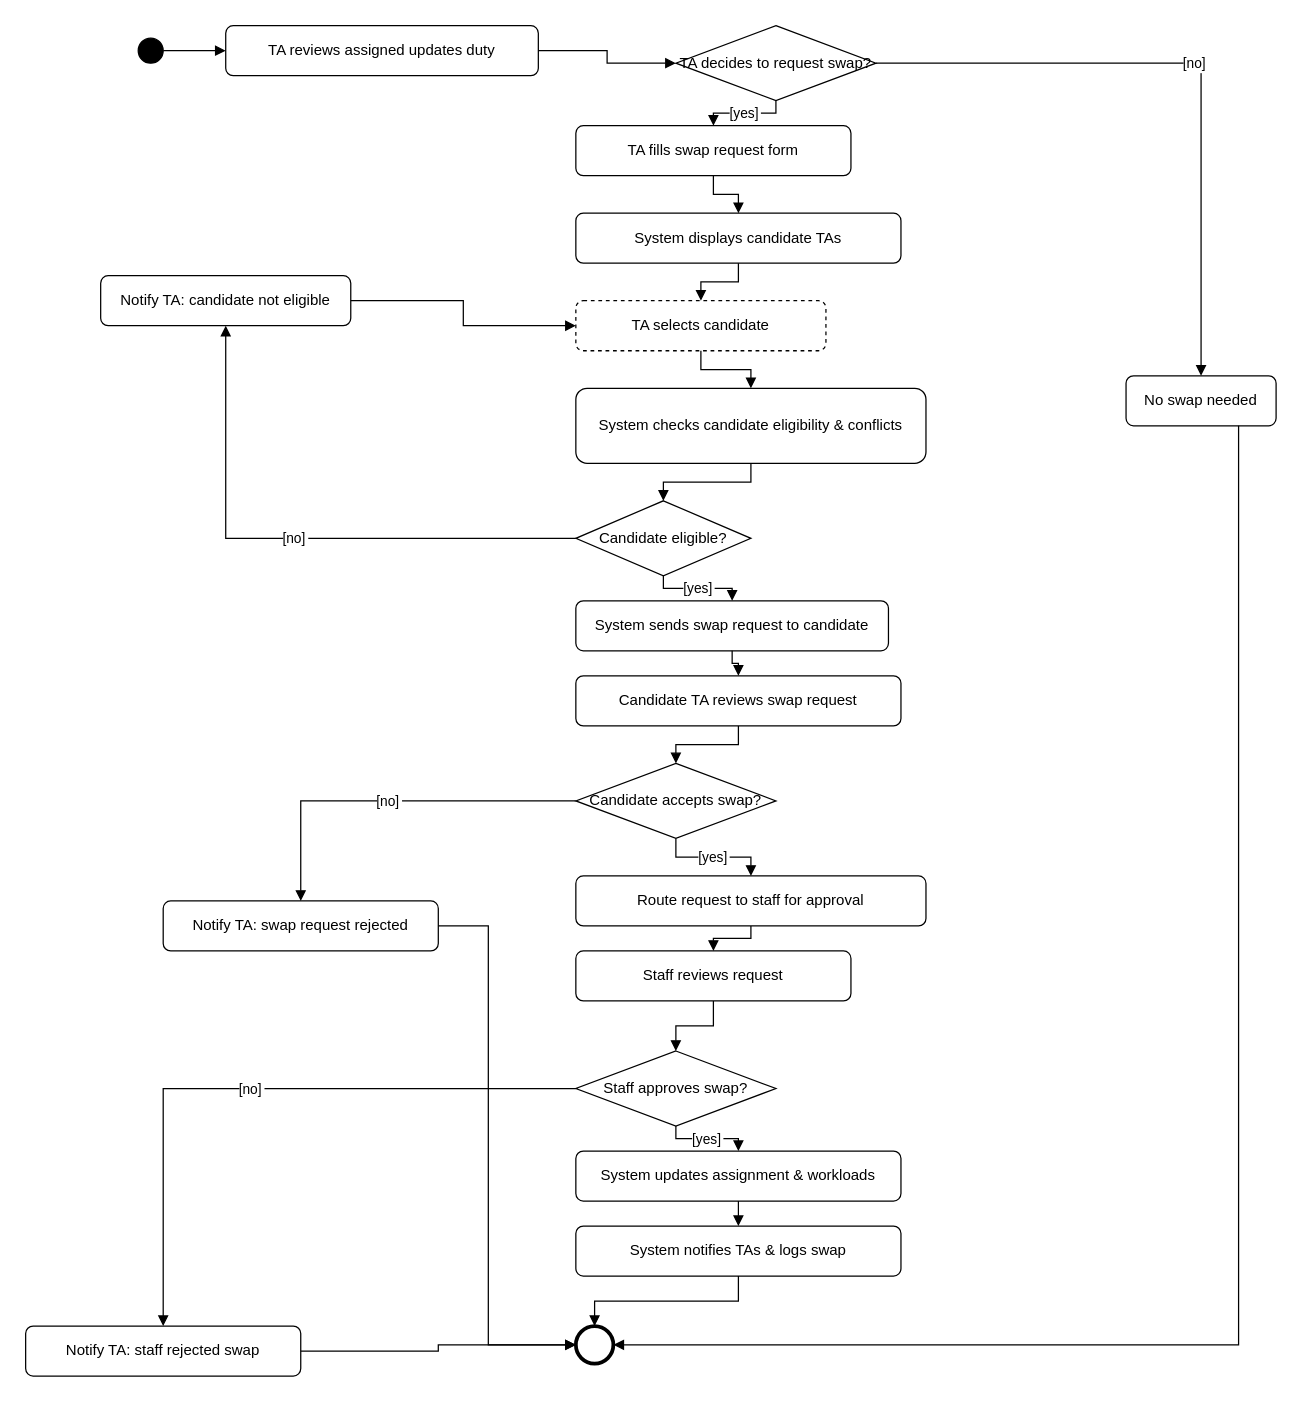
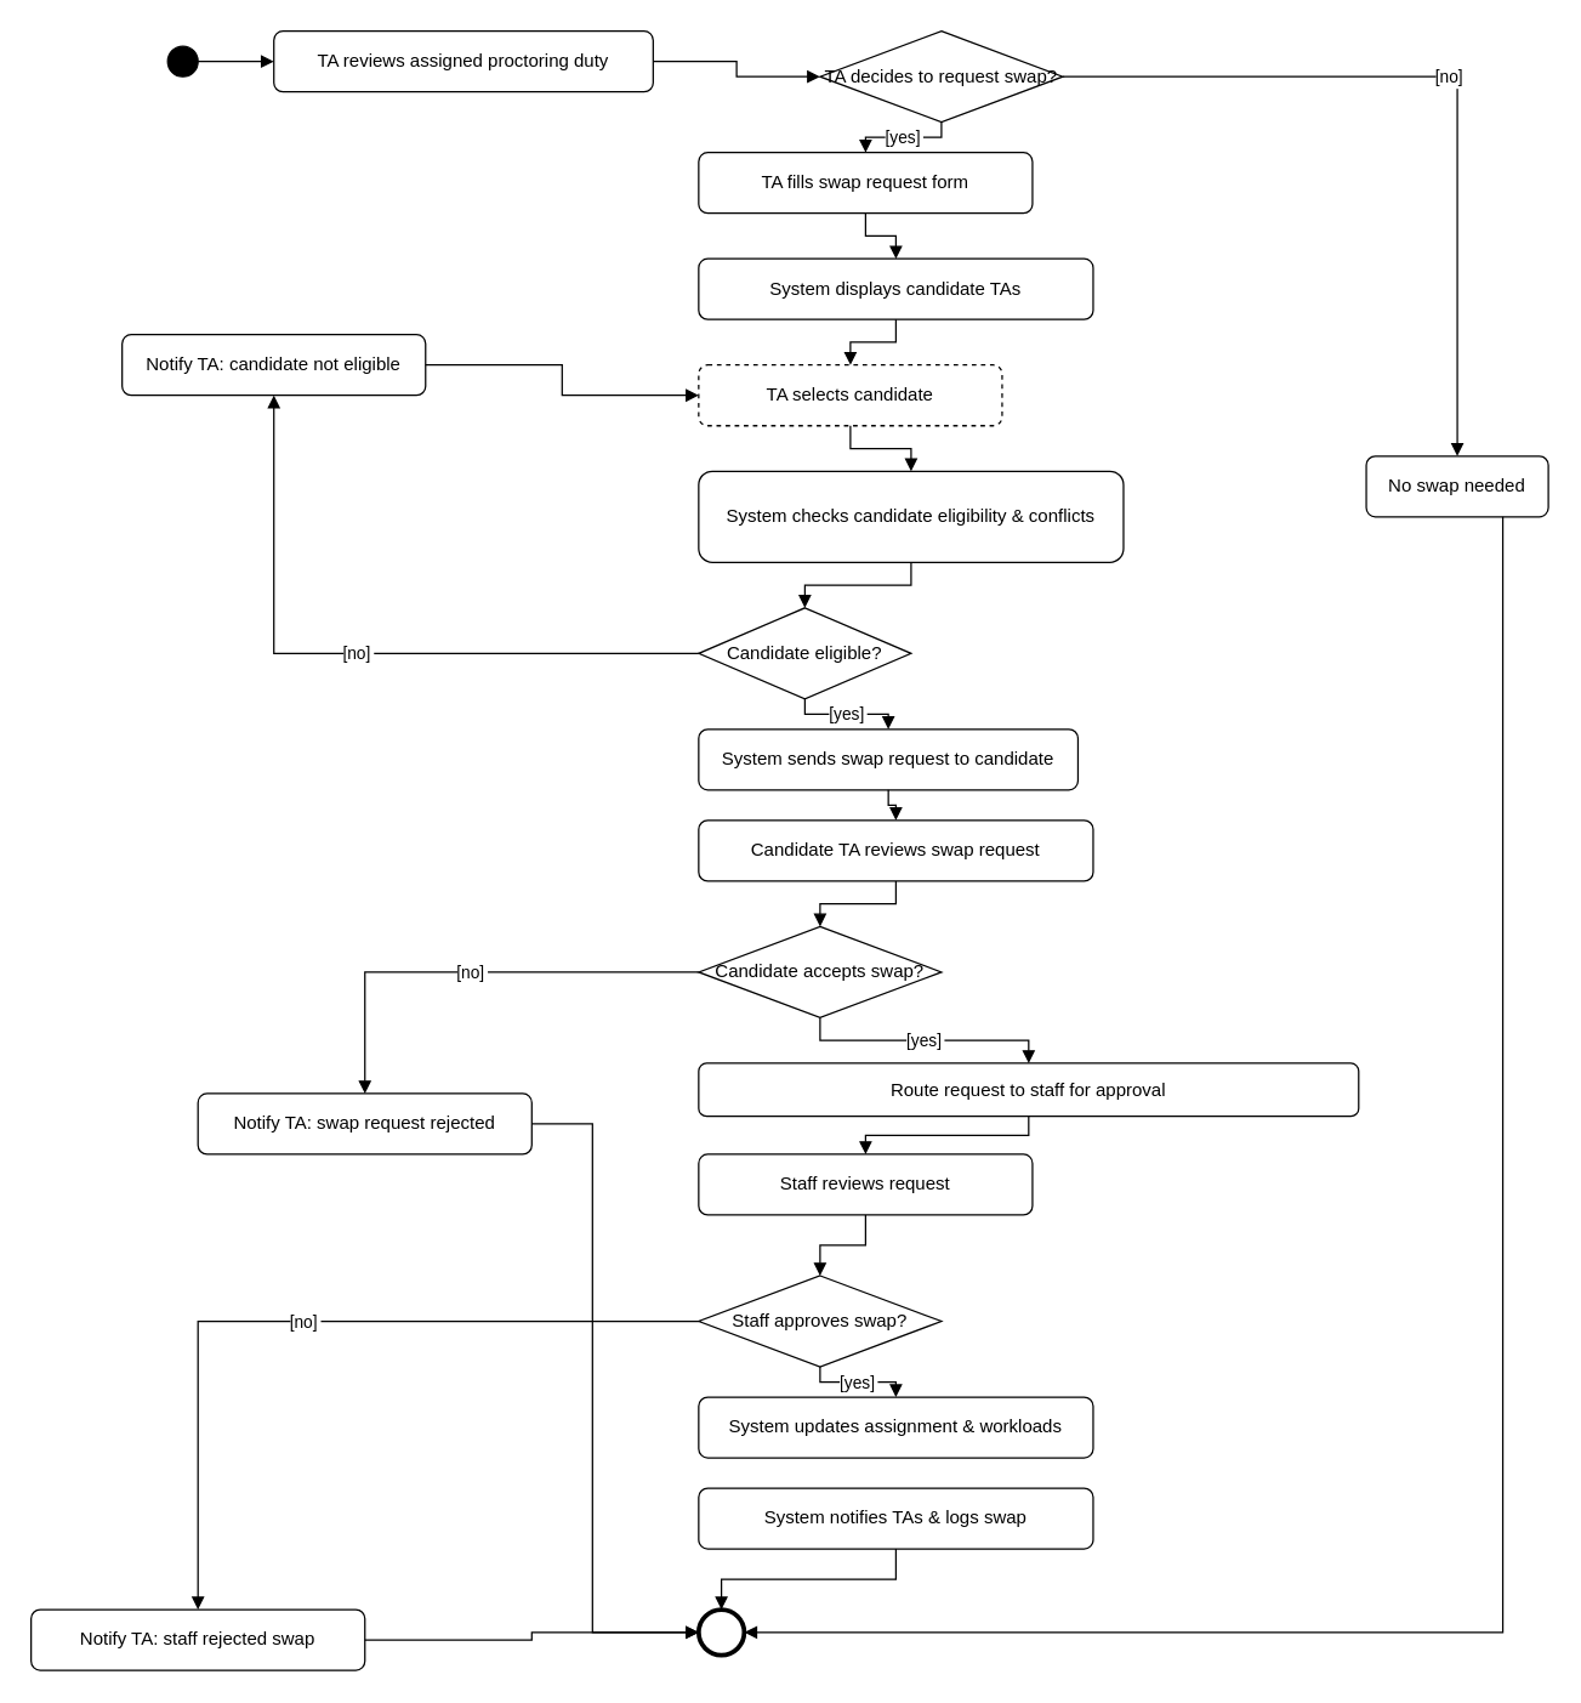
- <mxCell id="3" value="TA reviews assigned updates duty" style="rounded=1;whiteSpace=wrap;html=1;" vertex="1" parent="1"><mxGeometry x="180" y="20" width="250" height="40" as="geometry" /></mxCell>
+ <mxCell id="3" value="TA reviews assigned proctoring duty" style="rounded=1;whiteSpace=wrap;html=1;" vertex="1" parent="1"><mxGeometry x="180" y="20" width="250" height="40" as="geometry" /></mxCell>
- <mxCell id="16" value="Route request to staff for approval" style="rounded=1;whiteSpace=wrap;html=1;" vertex="1" parent="1"><mxGeometry x="460" y="700" width="280" height="40" as="geometry" /></mxCell>
+ <mxCell id="16" value="Route request to staff for approval" style="rounded=1;whiteSpace=wrap;html=1;" vertex="1" parent="1"><mxGeometry x="460" y="700" width="435" height="35" as="geometry" /></mxCell>
- <mxCell id="45" style="edgeStyle=orthogonalEdgeStyle;rounded=0;endArrow=block;strokeColor=#000000;" edge="1" parent="1" source="20" target="21"><mxGeometry relative="1" as="geometry" /></mxCell>
